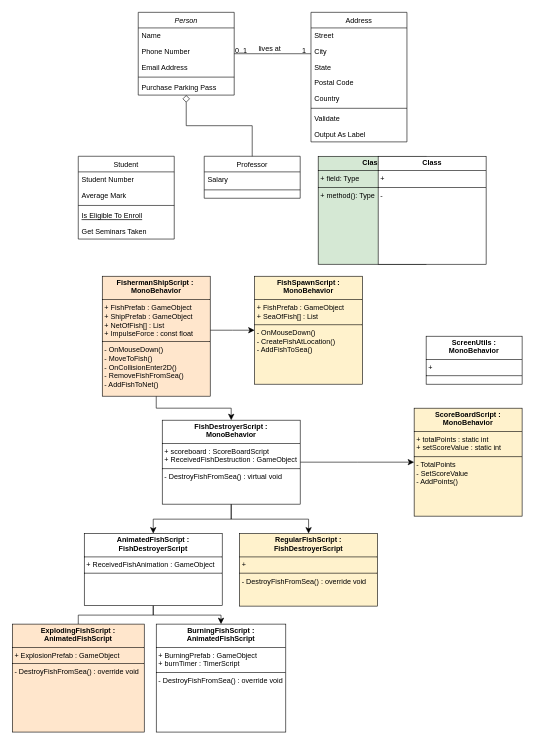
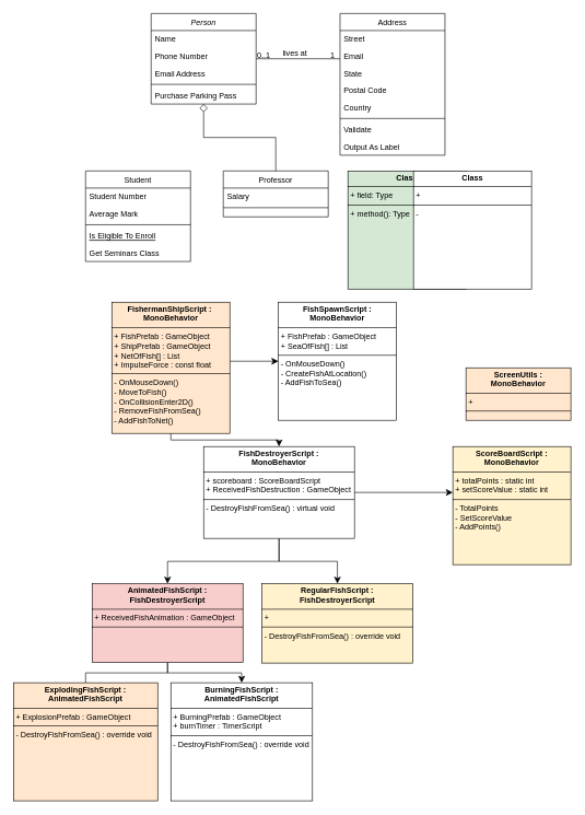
- <mxCell id="20" value="City" style="text;align=left;verticalAlign=top;spacingLeft=4;spacingRight=4;overflow=hidden;rotatable=0;points=[[0,0.5],[1,0.5]];portConstraint=eastwest;rounded=0;shadow=0;html=0;" parent="18" vertex="1"><mxGeometry y="52" width="160" height="26" as="geometry" /></mxCell>
+ <mxCell id="20" value="Email" style="text;align=left;verticalAlign=top;spacingLeft=4;spacingRight=4;overflow=hidden;rotatable=0;points=[[0,0.5],[1,0.5]];portConstraint=eastwest;rounded=0;shadow=0;html=0;" parent="18" vertex="1"><mxGeometry y="52" width="160" height="26" as="geometry" /></mxCell>
- <mxCell id="13" value="Get Seminars Taken" style="text;align=left;verticalAlign=top;spacingLeft=4;spacingRight=4;overflow=hidden;rotatable=0;points=[[0,0.5],[1,0.5]];portConstraint=eastwest;" parent="8" vertex="1"><mxGeometry y="112" width="160" height="26" as="geometry" /></mxCell>
+ <mxCell id="13" value="Get Seminars Class" style="text;align=left;verticalAlign=top;spacingLeft=4;spacingRight=4;overflow=hidden;rotatable=0;points=[[0,0.5],[1,0.5]];portConstraint=eastwest;" parent="8" vertex="1"><mxGeometry y="112" width="160" height="26" as="geometry" /></mxCell>
- <mxCell id="34" value="&lt;p style=&quot;margin:0px;margin-top:4px;text-align:center;&quot;&gt;&lt;b&gt;FishSpawnScript :&lt;br&gt;MonoBehavior&lt;/b&gt;&lt;/p&gt;&lt;hr size=&quot;1&quot; style=&quot;border-style:solid;&quot;&gt;&lt;p style=&quot;margin:0px;margin-left:4px;&quot;&gt;&lt;span style=&quot;background-color: initial;&quot;&gt;+ FishPrefab : GameObject&lt;/span&gt;&lt;/p&gt;&lt;p style=&quot;margin:0px;margin-left:4px;&quot;&gt;+ SeaOfFish[] : List&lt;/p&gt;&lt;hr size=&quot;1&quot; style=&quot;border-style:solid;&quot;&gt;&lt;p style=&quot;margin:0px;margin-left:4px;&quot;&gt;&lt;span style=&quot;background-color: initial;&quot;&gt;- OnMouseDown()&lt;/span&gt;&lt;/p&gt;&lt;p style=&quot;margin:0px;margin-left:4px;&quot;&gt;- CreateFishAtLocation()&lt;/p&gt;&lt;p style=&quot;margin:0px;margin-left:4px;&quot;&gt;- AddFishToSea()&lt;/p&gt;" style="verticalAlign=top;align=left;overflow=fill;html=1;whiteSpace=wrap;imageAspect=1;allowArrows=1;fillColor=#fff2cc;" parent="1" vertex="1"><mxGeometry x="424" y="460" width="180" height="180" as="geometry" /></mxCell>
+ <mxCell id="34" value="&lt;p style=&quot;margin:0px;margin-top:4px;text-align:center;&quot;&gt;&lt;b&gt;FishSpawnScript :&lt;br&gt;MonoBehavior&lt;/b&gt;&lt;/p&gt;&lt;hr size=&quot;1&quot; style=&quot;border-style:solid;&quot;&gt;&lt;p style=&quot;margin:0px;margin-left:4px;&quot;&gt;&lt;span style=&quot;background-color: initial;&quot;&gt;+ FishPrefab : GameObject&lt;/span&gt;&lt;/p&gt;&lt;p style=&quot;margin:0px;margin-left:4px;&quot;&gt;+ SeaOfFish[] : List&lt;/p&gt;&lt;hr size=&quot;1&quot; style=&quot;border-style:solid;&quot;&gt;&lt;p style=&quot;margin:0px;margin-left:4px;&quot;&gt;&lt;span style=&quot;background-color: initial;&quot;&gt;- OnMouseDown()&lt;/span&gt;&lt;/p&gt;&lt;p style=&quot;margin:0px;margin-left:4px;&quot;&gt;- CreateFishAtLocation()&lt;/p&gt;&lt;p style=&quot;margin:0px;margin-left:4px;&quot;&gt;- AddFishToSea()&lt;/p&gt;" style="verticalAlign=top;align=left;overflow=fill;html=1;whiteSpace=wrap;imageAspect=1;allowArrows=1;" parent="1" vertex="1"><mxGeometry x="424" y="460" width="180" height="180" as="geometry" /></mxCell>
- <mxCell id="49" value="&lt;p style=&quot;margin:0px;margin-top:4px;text-align:center;&quot;&gt;&lt;b&gt;ScreenUtils : &lt;br&gt;MonoBehavior&lt;/b&gt;&lt;/p&gt;&lt;hr size=&quot;1&quot; style=&quot;border-style:solid;&quot;&gt;&lt;p style=&quot;margin:0px;margin-left:4px;&quot;&gt;+&amp;nbsp;&lt;/p&gt;&lt;hr size=&quot;1&quot; style=&quot;border-style:solid;&quot;&gt;&lt;p style=&quot;margin:0px;margin-left:4px;&quot;&gt;-&amp;nbsp;&lt;/p&gt;" style="verticalAlign=top;align=left;overflow=fill;html=1;whiteSpace=wrap;" vertex="1" parent="1"><mxGeometry x="710" y="560" width="160" height="80" as="geometry" /></mxCell>
+ <mxCell id="49" value="&lt;p style=&quot;margin:0px;margin-top:4px;text-align:center;&quot;&gt;&lt;b&gt;ScreenUtils : &lt;br&gt;MonoBehavior&lt;/b&gt;&lt;/p&gt;&lt;hr size=&quot;1&quot; style=&quot;border-style:solid;&quot;&gt;&lt;p style=&quot;margin:0px;margin-left:4px;&quot;&gt;+&amp;nbsp;&lt;/p&gt;&lt;hr size=&quot;1&quot; style=&quot;border-style:solid;&quot;&gt;&lt;p style=&quot;margin:0px;margin-left:4px;&quot;&gt;-&amp;nbsp;&lt;/p&gt;" style="verticalAlign=top;align=left;overflow=fill;html=1;whiteSpace=wrap;fillColor=#ffe6cc;" vertex="1" parent="1"><mxGeometry x="710" y="560" width="160" height="80" as="geometry" /></mxCell>
- <mxCell id="38" value="&lt;p style=&quot;margin:0px;margin-top:4px;text-align:center;&quot;&gt;&lt;b&gt;FishDestroyerScript : &lt;br&gt;MonoBehavior&lt;/b&gt;&lt;/p&gt;&lt;hr size=&quot;1&quot; style=&quot;border-style:solid;&quot;&gt;&lt;p style=&quot;margin:0px;margin-left:4px;&quot;&gt;&lt;span style=&quot;background-color: initial;&quot;&gt;+ scoreboard : ScoreBoardScript&lt;/span&gt;&lt;br&gt;&lt;/p&gt;&lt;p style=&quot;margin:0px;margin-left:4px;&quot;&gt;+ ReceivedFishDestruction : GameObject&lt;/p&gt;&lt;hr size=&quot;1&quot; style=&quot;border-style:solid;&quot;&gt;&lt;p style=&quot;margin:0px;margin-left:4px;&quot;&gt;&lt;span style=&quot;background-color: initial;&quot;&gt;- DestroyFishFromSea() : virtual void&lt;/span&gt;&lt;br&gt;&lt;/p&gt;" style="verticalAlign=top;align=left;overflow=fill;html=1;whiteSpace=wrap;" parent="1" vertex="1"><mxGeometry x="270" y="700" width="230" height="140" as="geometry" /></mxCell>
+ <mxCell id="38" value="&lt;p style=&quot;margin:0px;margin-top:4px;text-align:center;&quot;&gt;&lt;b&gt;FishDestroyerScript : &lt;br&gt;MonoBehavior&lt;/b&gt;&lt;/p&gt;&lt;hr size=&quot;1&quot; style=&quot;border-style:solid;&quot;&gt;&lt;p style=&quot;margin:0px;margin-left:4px;&quot;&gt;&lt;span style=&quot;background-color: initial;&quot;&gt;+ scoreboard : ScoreBoardScript&lt;/span&gt;&lt;br&gt;&lt;/p&gt;&lt;p style=&quot;margin:0px;margin-left:4px;&quot;&gt;+ ReceivedFishDestruction : GameObject&lt;/p&gt;&lt;hr size=&quot;1&quot; style=&quot;border-style:solid;&quot;&gt;&lt;p style=&quot;margin:0px;margin-left:4px;&quot;&gt;&lt;span style=&quot;background-color: initial;&quot;&gt;- DestroyFishFromSea() : virtual void&lt;/span&gt;&lt;br&gt;&lt;/p&gt;" style="verticalAlign=top;align=left;overflow=fill;html=1;whiteSpace=wrap;" parent="1" vertex="1"><mxGeometry x="310" y="680" width="230" height="140" as="geometry" /></mxCell>
- <mxCell id="44" value="&lt;p style=&quot;margin:0px;margin-top:4px;text-align:center;&quot;&gt;&lt;b&gt;AnimatedFishScript : &lt;br&gt;FishDestroyerScript&lt;/b&gt;&lt;/p&gt;&lt;hr size=&quot;1&quot; style=&quot;border-style:solid;&quot;&gt;&lt;p style=&quot;margin:0px;margin-left:4px;&quot;&gt;&lt;span style=&quot;background-color: initial;&quot;&gt;+ ReceivedFishAnimation : GameObject&lt;/span&gt;&lt;br&gt;&lt;/p&gt;&lt;hr size=&quot;1&quot; style=&quot;border-style:solid;&quot;&gt;&lt;p style=&quot;margin:0px;margin-left:4px;&quot;&gt;&lt;br&gt;&lt;/p&gt;" style="verticalAlign=top;align=left;overflow=fill;html=1;whiteSpace=wrap;" parent="1" vertex="1"><mxGeometry x="140" y="889" width="230" height="120" as="geometry" /></mxCell>
+ <mxCell id="44" value="&lt;p style=&quot;margin:0px;margin-top:4px;text-align:center;&quot;&gt;&lt;b&gt;AnimatedFishScript : &lt;br&gt;FishDestroyerScript&lt;/b&gt;&lt;/p&gt;&lt;hr size=&quot;1&quot; style=&quot;border-style:solid;&quot;&gt;&lt;p style=&quot;margin:0px;margin-left:4px;&quot;&gt;&lt;span style=&quot;background-color: initial;&quot;&gt;+ ReceivedFishAnimation : GameObject&lt;/span&gt;&lt;br&gt;&lt;/p&gt;&lt;hr size=&quot;1&quot; style=&quot;border-style:solid;&quot;&gt;&lt;p style=&quot;margin:0px;margin-left:4px;&quot;&gt;&lt;br&gt;&lt;/p&gt;" style="verticalAlign=top;align=left;overflow=fill;html=1;whiteSpace=wrap;fillColor=#f8cecc;" parent="1" vertex="1"><mxGeometry x="140" y="889" width="230" height="120" as="geometry" /></mxCell>
